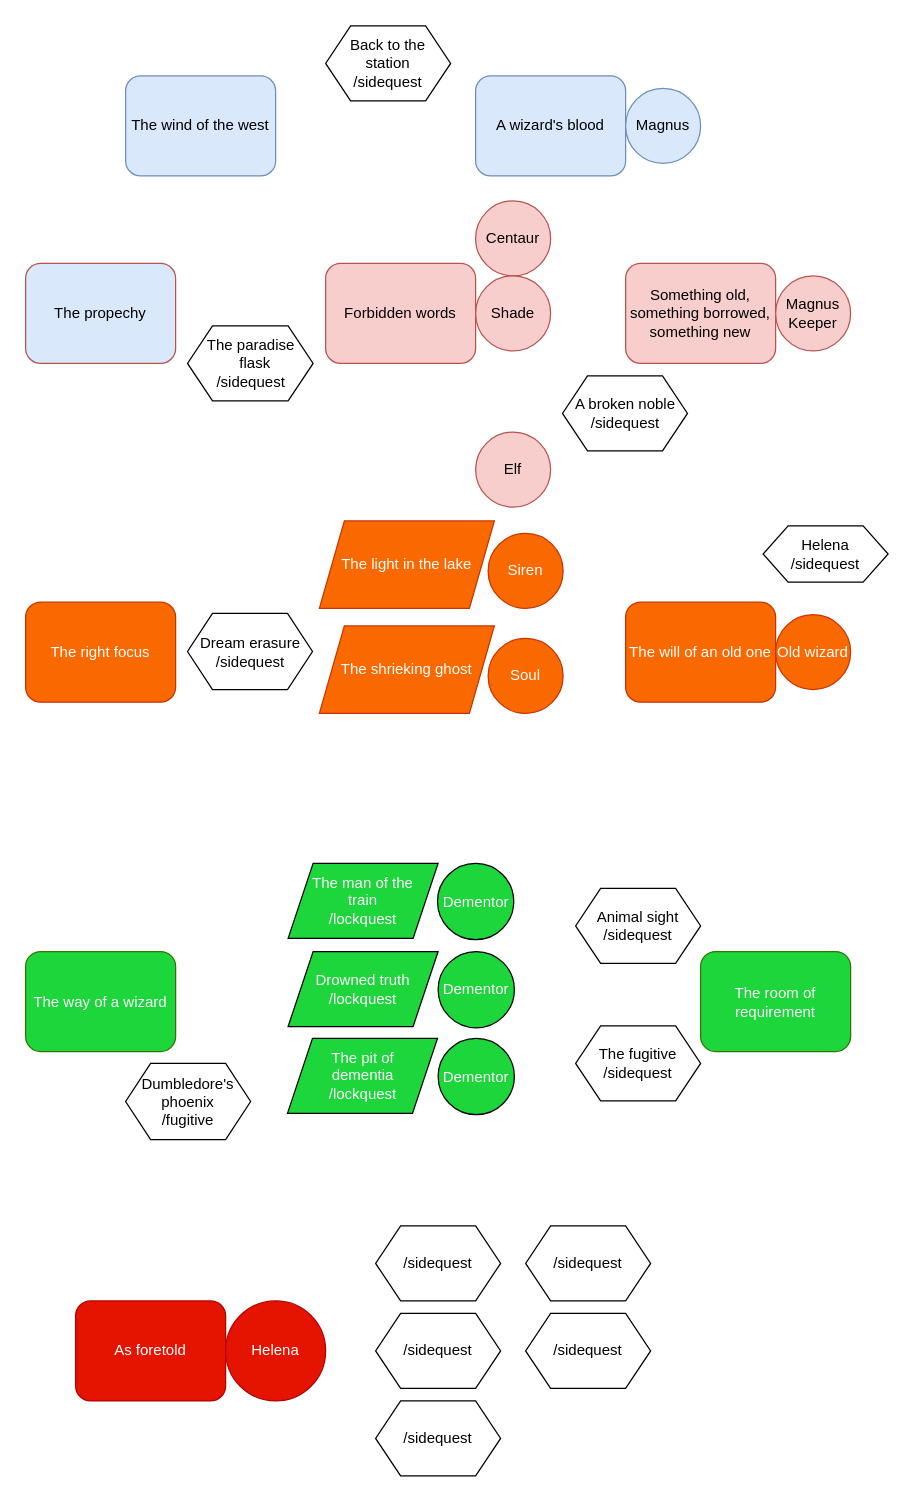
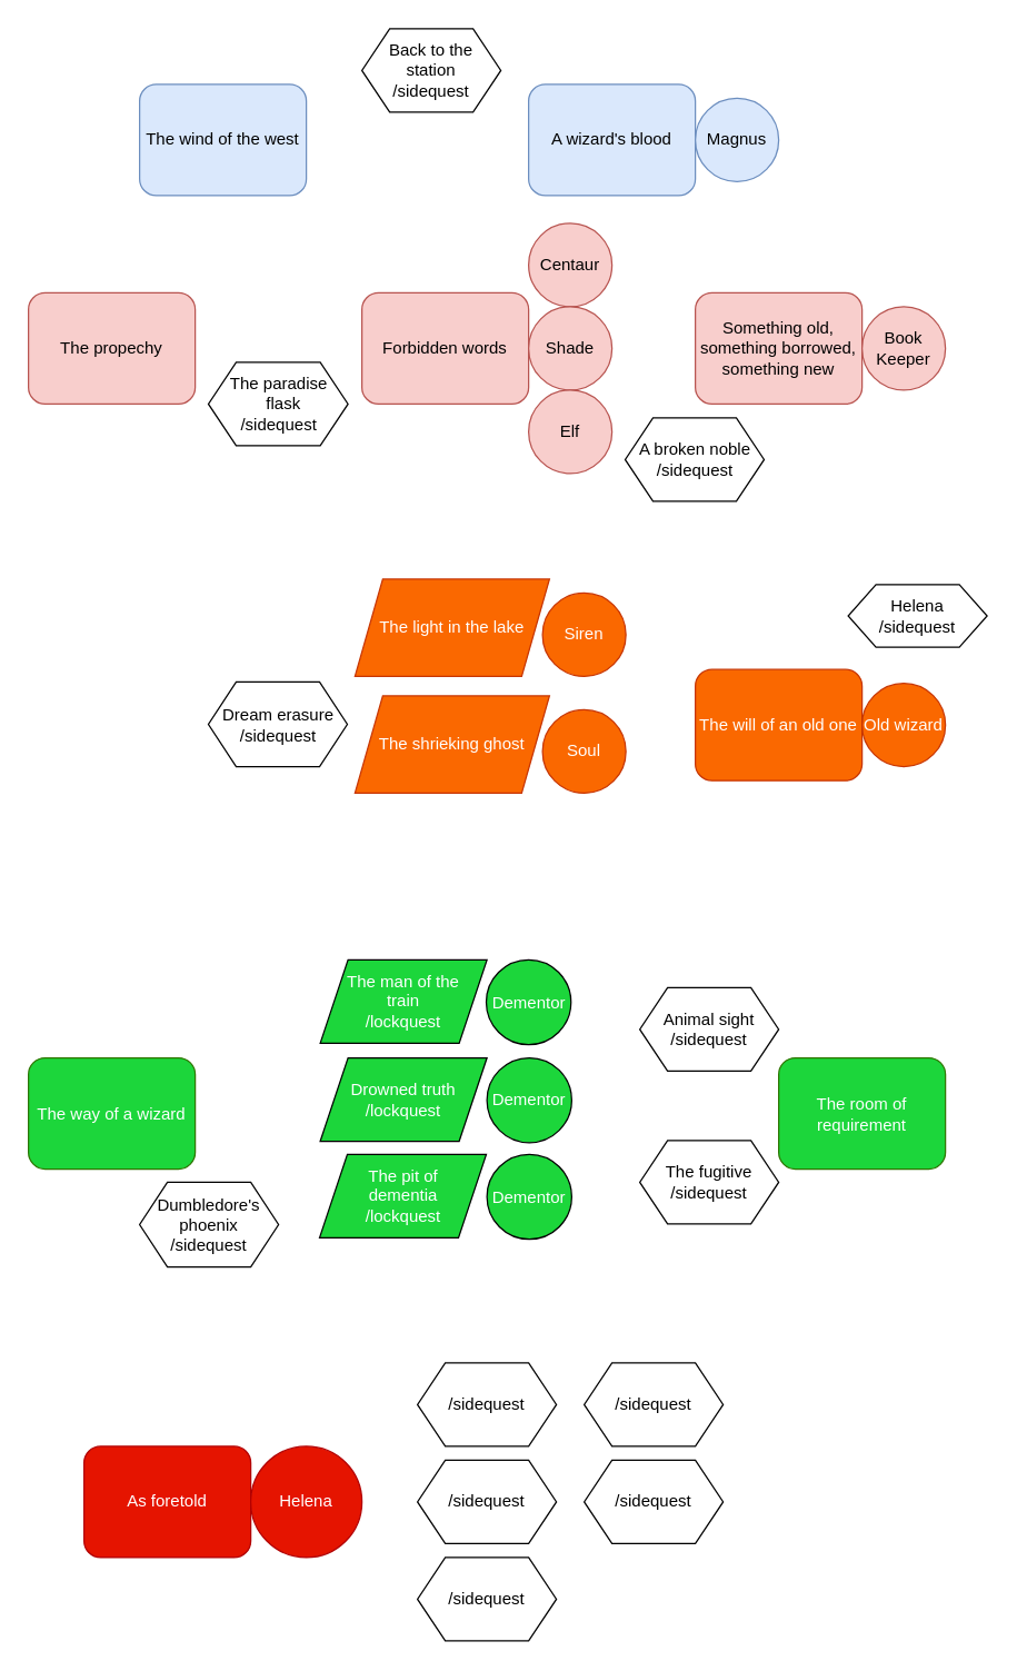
- <mxCell id="8" value="The propechy" style="rounded=1;whiteSpace=wrap;html=1;fillColor=#dae8fc;strokeColor=#b85450;" parent="1" vertex="1"><mxGeometry x="20" y="210" width="120" height="80" as="geometry" /></mxCell>
+ <mxCell id="8" value="The propechy" style="rounded=1;whiteSpace=wrap;html=1;fillColor=#f8cecc;strokeColor=#b85450;" parent="1" vertex="1"><mxGeometry x="20" y="210" width="120" height="80" as="geometry" /></mxCell>
- <mxCell id="15" value="Magnus&lt;br&gt;Keeper" style="ellipse;whiteSpace=wrap;html=1;aspect=fixed;fillColor=#f8cecc;strokeColor=#b85450;" parent="1" vertex="1"><mxGeometry x="620" y="220" width="60" height="60" as="geometry" /></mxCell>
+ <mxCell id="15" value="Book&lt;br&gt;Keeper" style="ellipse;whiteSpace=wrap;html=1;aspect=fixed;fillColor=#f8cecc;strokeColor=#b85450;" parent="1" vertex="1"><mxGeometry x="620" y="220" width="60" height="60" as="geometry" /></mxCell>
- <mxCell id="11" value="Elf" style="ellipse;whiteSpace=wrap;html=1;aspect=fixed;fillColor=#f8cecc;strokeColor=#b85450;" parent="1" vertex="1"><mxGeometry x="380" y="345" width="60" height="60" as="geometry" /></mxCell>
+ <mxCell id="11" value="Elf" style="ellipse;whiteSpace=wrap;html=1;aspect=fixed;fillColor=#f8cecc;strokeColor=#b85450;" parent="1" vertex="1"><mxGeometry x="380" y="280" width="60" height="60" as="geometry" /></mxCell>
- <mxCell id="12" value="The right focus" style="rounded=1;whiteSpace=wrap;html=1;fillColor=#fa6800;strokeColor=#C73500;fontColor=#ffffff;" parent="1" vertex="1"><mxGeometry x="20" y="481" width="120" height="80" as="geometry" /></mxCell>
- <mxCell id="21" value="Dumbledore's&lt;br&gt;phoenix&lt;br&gt;/fugitive" style="shape=hexagon;perimeter=hexagonPerimeter2;whiteSpace=wrap;html=1;fixedSize=1;" parent="1" vertex="1"><mxGeometry x="100" y="850" width="100" height="61" as="geometry" /></mxCell>
+ <mxCell id="21" value="Dumbledore's&lt;br&gt;phoenix&lt;br&gt;/sidequest" style="shape=hexagon;perimeter=hexagonPerimeter2;whiteSpace=wrap;html=1;fixedSize=1;" parent="1" vertex="1"><mxGeometry x="100" y="850" width="100" height="61" as="geometry" /></mxCell>
